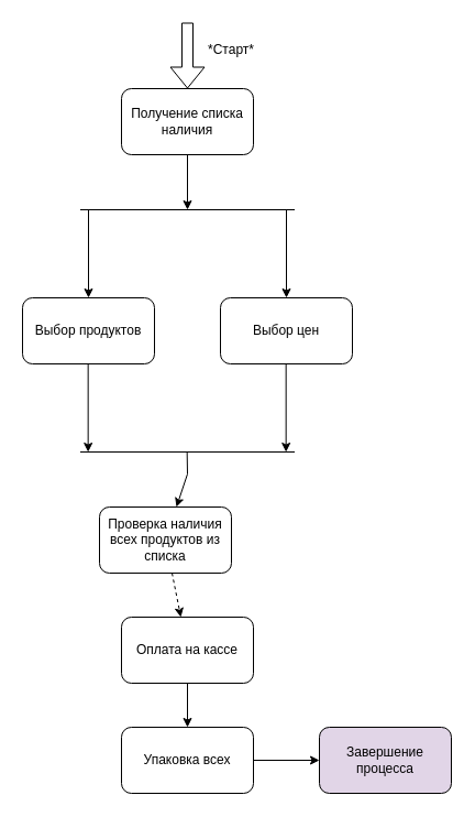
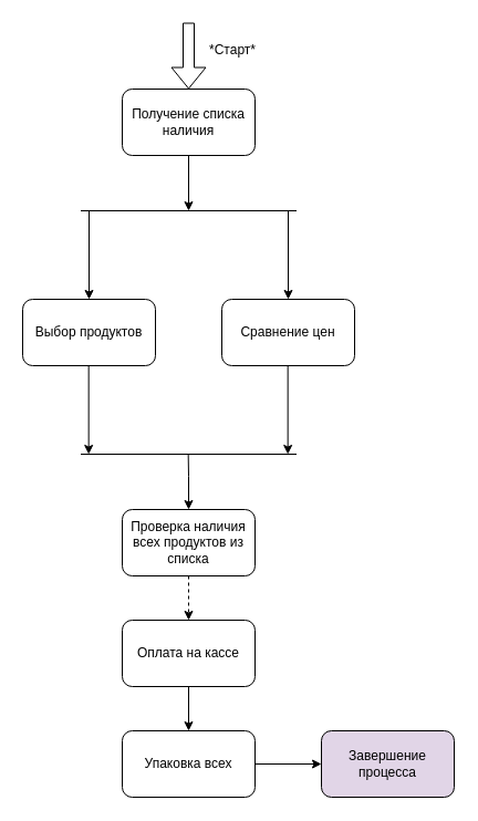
- <mxCell id="10" value="Выбор цен" style="rounded=1;whiteSpace=wrap;html=1;" vertex="1" parent="1"><mxGeometry x="200" y="270" width="120" height="60" as="geometry" /></mxCell>
+ <mxCell id="10" value="Сравнение цен" style="rounded=1;whiteSpace=wrap;html=1;" vertex="1" parent="1"><mxGeometry x="200" y="270" width="120" height="60" as="geometry" /></mxCell>
- <mxCell id="15" value="Проверка наличия всех продуктов из списка" style="rounded=1;whiteSpace=wrap;html=1;" vertex="1" parent="1"><mxGeometry x="90" y="460" width="120" height="60" as="geometry" /></mxCell>
+ <mxCell id="15" value="Проверка наличия всех продуктов из списка" style="rounded=1;whiteSpace=wrap;html=1;" vertex="1" parent="1"><mxGeometry x="110" y="460" width="120" height="60" as="geometry" /></mxCell>
